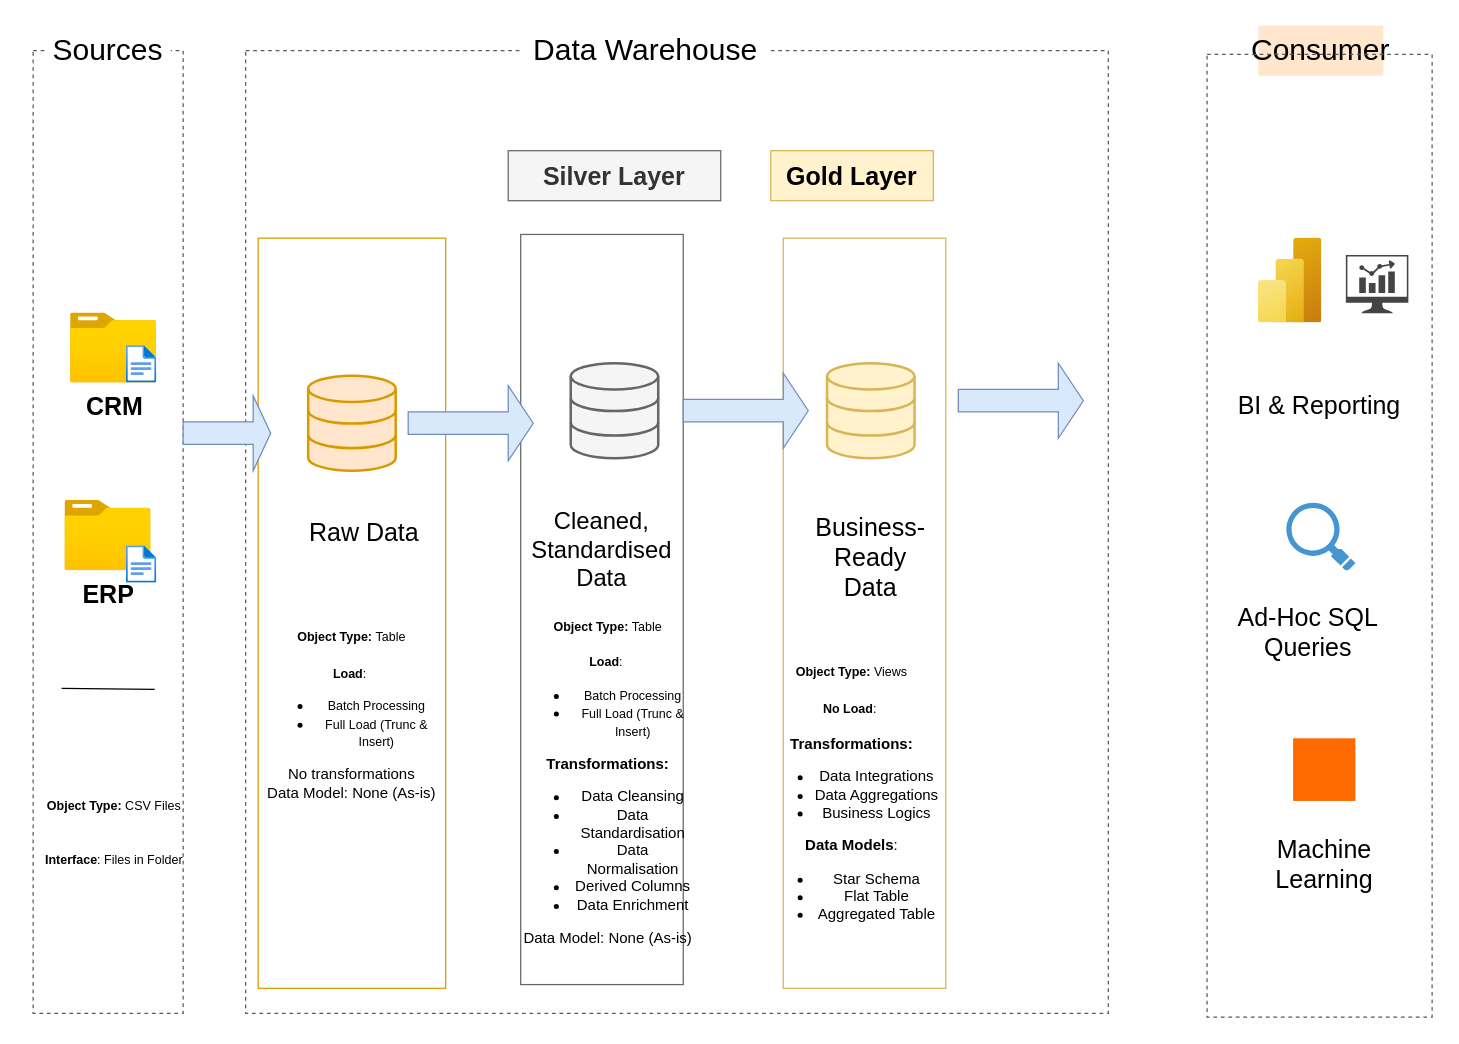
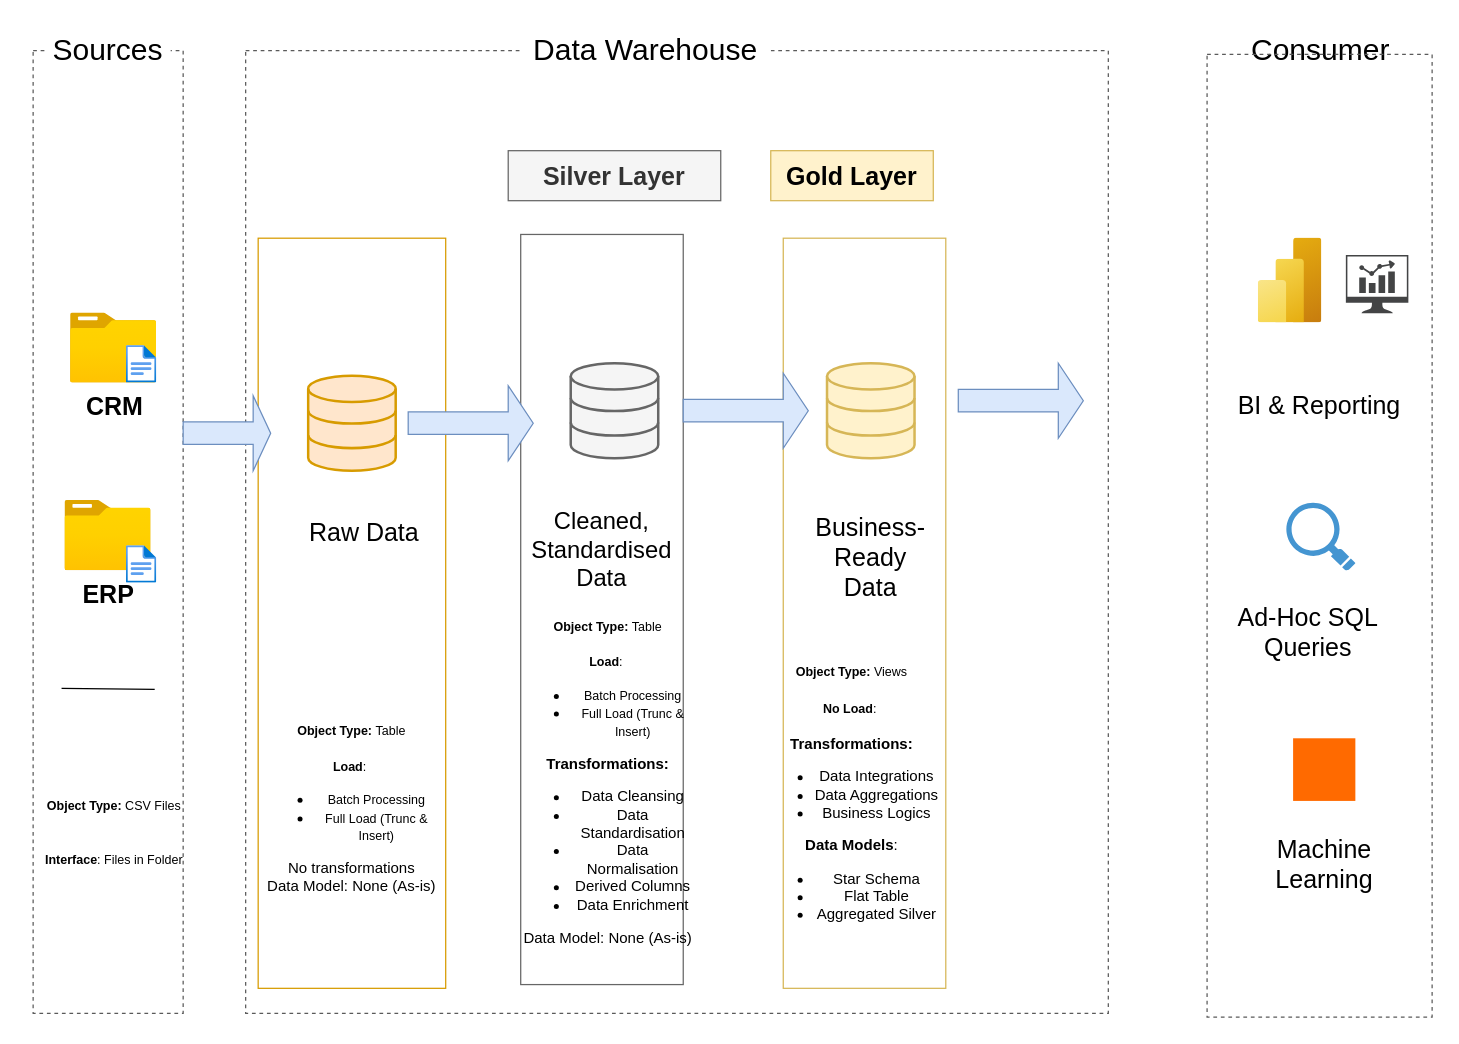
- <mxCell id="6" value="&lt;font style=&quot;font-size: 24px;&quot;&gt;Consumer&lt;/font&gt;" style="rounded=0;whiteSpace=wrap;html=1;strokeColor=none;fillColor=#ffe6cc;" parent="1" vertex="1"><mxGeometry x="1006" y="20" width="100" height="40" as="geometry" /></mxCell>
+ <mxCell id="6" value="&lt;font style=&quot;font-size: 24px;&quot;&gt;Consumer&lt;/font&gt;" style="rounded=0;whiteSpace=wrap;html=1;strokeColor=none;" parent="1" vertex="1"><mxGeometry x="1006" y="20" width="100" height="40" as="geometry" /></mxCell>
- <mxCell id="29" value="&lt;font style=&quot;font-size: 10px;&quot;&gt;&lt;b style=&quot;&quot;&gt;Object Type: &lt;/b&gt;Table&lt;/font&gt;&lt;div&gt;&lt;b style=&quot;font-size: 10px; background-color: transparent; color: light-dark(rgb(0, 0, 0), rgb(255, 255, 255));&quot;&gt;&lt;br&gt;&lt;/b&gt;&lt;/div&gt;&lt;div&gt;&lt;b style=&quot;font-size: 10px; background-color: transparent; color: light-dark(rgb(0, 0, 0), rgb(255, 255, 255));&quot;&gt;Load&lt;/b&gt;&lt;span style=&quot;font-size: 10px; background-color: transparent; color: light-dark(rgb(0, 0, 0), rgb(255, 255, 255));&quot;&gt;:&amp;nbsp;&lt;/span&gt;&lt;div&gt;&lt;ul&gt;&lt;li&gt;&lt;font style=&quot;font-size: 10px;&quot;&gt;Batch Processing&lt;/font&gt;&lt;/li&gt;&lt;li&gt;&lt;span style=&quot;font-size: 10px;&quot;&gt;Full Load (Trunc &amp;amp; Insert)&lt;/span&gt;&lt;/li&gt;&lt;/ul&gt;&lt;div&gt;No transformations&lt;/div&gt;&lt;/div&gt;&lt;/div&gt;&lt;div&gt;Data Model: None (As-is)&lt;/div&gt;" style="text;html=1;align=center;verticalAlign=middle;whiteSpace=wrap;rounded=0;" parent="1" vertex="1"><mxGeometry x="211" y="466" width="140" height="210" as="geometry" /></mxCell>
+ <mxCell id="29" value="&lt;font style=&quot;font-size: 10px;&quot;&gt;&lt;b style=&quot;&quot;&gt;Object Type: &lt;/b&gt;Table&lt;/font&gt;&lt;div&gt;&lt;b style=&quot;font-size: 10px; background-color: transparent; color: light-dark(rgb(0, 0, 0), rgb(255, 255, 255));&quot;&gt;&lt;br&gt;&lt;/b&gt;&lt;/div&gt;&lt;div&gt;&lt;b style=&quot;font-size: 10px; background-color: transparent; color: light-dark(rgb(0, 0, 0), rgb(255, 255, 255));&quot;&gt;Load&lt;/b&gt;&lt;span style=&quot;font-size: 10px; background-color: transparent; color: light-dark(rgb(0, 0, 0), rgb(255, 255, 255));&quot;&gt;:&amp;nbsp;&lt;/span&gt;&lt;div&gt;&lt;ul&gt;&lt;li&gt;&lt;font style=&quot;font-size: 10px;&quot;&gt;Batch Processing&lt;/font&gt;&lt;/li&gt;&lt;li&gt;&lt;span style=&quot;font-size: 10px;&quot;&gt;Full Load (Trunc &amp;amp; Insert)&lt;/span&gt;&lt;/li&gt;&lt;/ul&gt;&lt;div&gt;No transformations&lt;/div&gt;&lt;/div&gt;&lt;/div&gt;&lt;div&gt;Data Model: None (As-is)&lt;/div&gt;" style="text;html=1;align=center;verticalAlign=middle;whiteSpace=wrap;rounded=0;" parent="1" vertex="1"><mxGeometry x="211" y="541" width="140" height="210" as="geometry" /></mxCell>
- <mxCell id="31" value="&lt;font style=&quot;font-size: 10px;&quot;&gt;&lt;b style=&quot;&quot;&gt;Object Type: &lt;/b&gt;Views&lt;/font&gt;&lt;div&gt;&lt;b style=&quot;font-size: 10px; background-color: transparent; color: light-dark(rgb(0, 0, 0), rgb(255, 255, 255));&quot;&gt;&lt;br&gt;&lt;/b&gt;&lt;/div&gt;&lt;div&gt;&lt;b style=&quot;font-size: 10px; background-color: transparent; color: light-dark(rgb(0, 0, 0), rgb(255, 255, 255));&quot;&gt;No Load&lt;/b&gt;&lt;span style=&quot;font-size: 10px; background-color: transparent; color: light-dark(rgb(0, 0, 0), rgb(255, 255, 255));&quot;&gt;:&amp;nbsp;&lt;/span&gt;&lt;/div&gt;&lt;div&gt;&lt;b style=&quot;background-color: transparent; color: light-dark(rgb(0, 0, 0), rgb(255, 255, 255));&quot;&gt;&lt;br&gt;&lt;/b&gt;&lt;/div&gt;&lt;div&gt;&lt;b style=&quot;background-color: transparent; color: light-dark(rgb(0, 0, 0), rgb(255, 255, 255));&quot;&gt;Transformations:&lt;/b&gt;&lt;/div&gt;&lt;div&gt;&lt;ul&gt;&lt;li&gt;Data Integrations&lt;/li&gt;&lt;li&gt;Data Aggregations&lt;/li&gt;&lt;li&gt;Business Logics&lt;/li&gt;&lt;/ul&gt;&lt;/div&gt;&lt;div&gt;&lt;b&gt;Data Models&lt;/b&gt;:&lt;/div&gt;&lt;div&gt;&lt;ul&gt;&lt;li&gt;Star Schema&lt;/li&gt;&lt;li&gt;Flat Table&lt;/li&gt;&lt;li&gt;Aggregated Table&lt;/li&gt;&lt;/ul&gt;&lt;/div&gt;" style="text;html=1;align=center;verticalAlign=middle;whiteSpace=wrap;rounded=0;" parent="1" vertex="1"><mxGeometry x="606" y="500" width="150" height="280" as="geometry" /></mxCell>
+ <mxCell id="31" value="&lt;font style=&quot;font-size: 10px;&quot;&gt;&lt;b style=&quot;&quot;&gt;Object Type: &lt;/b&gt;Views&lt;/font&gt;&lt;div&gt;&lt;b style=&quot;font-size: 10px; background-color: transparent; color: light-dark(rgb(0, 0, 0), rgb(255, 255, 255));&quot;&gt;&lt;br&gt;&lt;/b&gt;&lt;/div&gt;&lt;div&gt;&lt;b style=&quot;font-size: 10px; background-color: transparent; color: light-dark(rgb(0, 0, 0), rgb(255, 255, 255));&quot;&gt;No Load&lt;/b&gt;&lt;span style=&quot;font-size: 10px; background-color: transparent; color: light-dark(rgb(0, 0, 0), rgb(255, 255, 255));&quot;&gt;:&amp;nbsp;&lt;/span&gt;&lt;/div&gt;&lt;div&gt;&lt;b style=&quot;background-color: transparent; color: light-dark(rgb(0, 0, 0), rgb(255, 255, 255));&quot;&gt;&lt;br&gt;&lt;/b&gt;&lt;/div&gt;&lt;div&gt;&lt;b style=&quot;background-color: transparent; color: light-dark(rgb(0, 0, 0), rgb(255, 255, 255));&quot;&gt;Transformations:&lt;/b&gt;&lt;/div&gt;&lt;div&gt;&lt;ul&gt;&lt;li&gt;Data Integrations&lt;/li&gt;&lt;li&gt;Data Aggregations&lt;/li&gt;&lt;li&gt;Business Logics&lt;/li&gt;&lt;/ul&gt;&lt;/div&gt;&lt;div&gt;&lt;b&gt;Data Models&lt;/b&gt;:&lt;/div&gt;&lt;div&gt;&lt;ul&gt;&lt;li&gt;Star Schema&lt;/li&gt;&lt;li&gt;Flat Table&lt;/li&gt;&lt;li&gt;Aggregated Silver&lt;/li&gt;&lt;/ul&gt;&lt;/div&gt;" style="text;html=1;align=center;verticalAlign=middle;whiteSpace=wrap;rounded=0;" parent="1" vertex="1"><mxGeometry x="606" y="500" width="150" height="280" as="geometry" /></mxCell>
